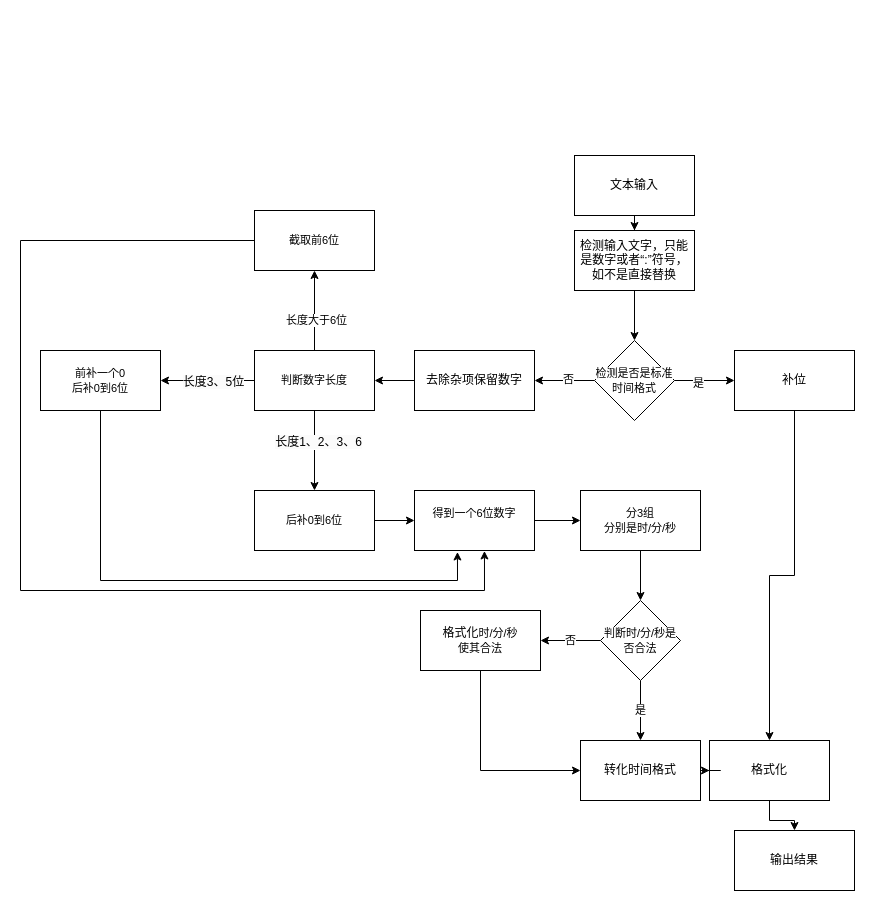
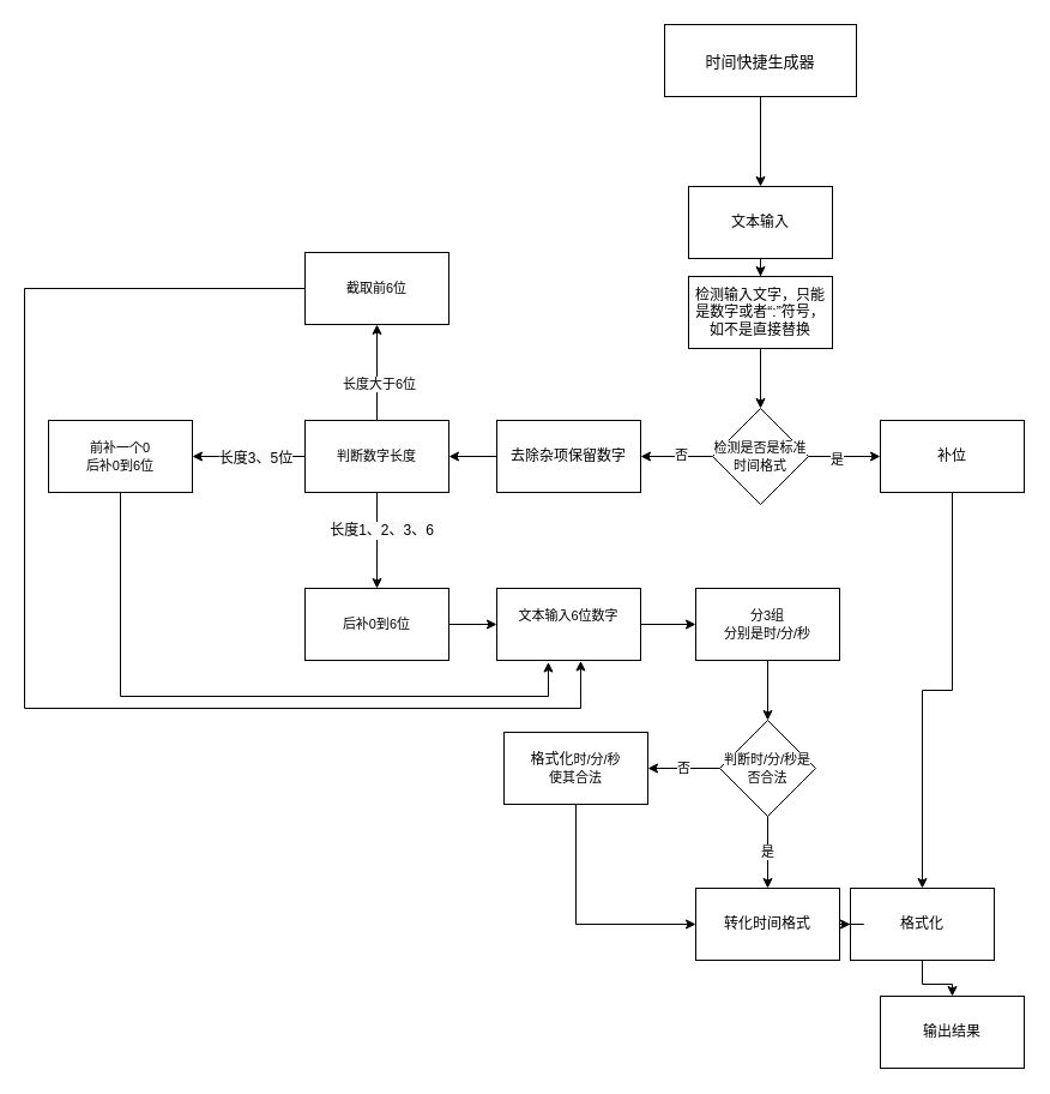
+ <mxCell id="3" value="&lt;p style=&quot;margin: 0px; font-variant-numeric: normal; font-variant-east-asian: normal; font-variant-alternates: normal; font-kerning: auto; font-optical-sizing: auto; font-feature-settings: normal; font-variation-settings: normal; font-stretch: normal; font-size: 13px; line-height: normal; font-family: &amp;quot;PingFang SC&amp;quot;; text-align: start;&quot; class=&quot;p1&quot;&gt;&lt;span style=&quot;&quot; class=&quot;s1&quot;&gt;时间快捷生成器&lt;/span&gt;&lt;/p&gt;" style="rounded=0;whiteSpace=wrap;html=1;" vertex="1" parent="1"><mxGeometry x="554" y="20" width="160" height="60" as="geometry" /></mxCell>
+ <mxCell id="2" value="" style="edgeStyle=orthogonalEdgeStyle;rounded=0;orthogonalLoop=1;jettySize=auto;html=1;" edge="1" parent="1" source="3" target="5"><mxGeometry relative="1" as="geometry" /></mxCell>
- <mxCell id="33" value="&lt;span style=&quot;font-size: 11px; background-color: rgb(255, 255, 255);&quot;&gt;得到一个6位数字&lt;br&gt;&lt;br&gt;&lt;/span&gt;" style="whiteSpace=wrap;html=1;rounded=0;" vertex="1" parent="1"><mxGeometry x="414" y="490" width="120" height="60" as="geometry" /></mxCell>
+ <mxCell id="33" value="&lt;span style=&quot;font-size: 11px; background-color: rgb(255, 255, 255);&quot;&gt;文本输入6位数字&lt;br&gt;&lt;br&gt;&lt;/span&gt;" style="whiteSpace=wrap;html=1;rounded=0;" vertex="1" parent="1"><mxGeometry x="414" y="490" width="120" height="60" as="geometry" /></mxCell>
